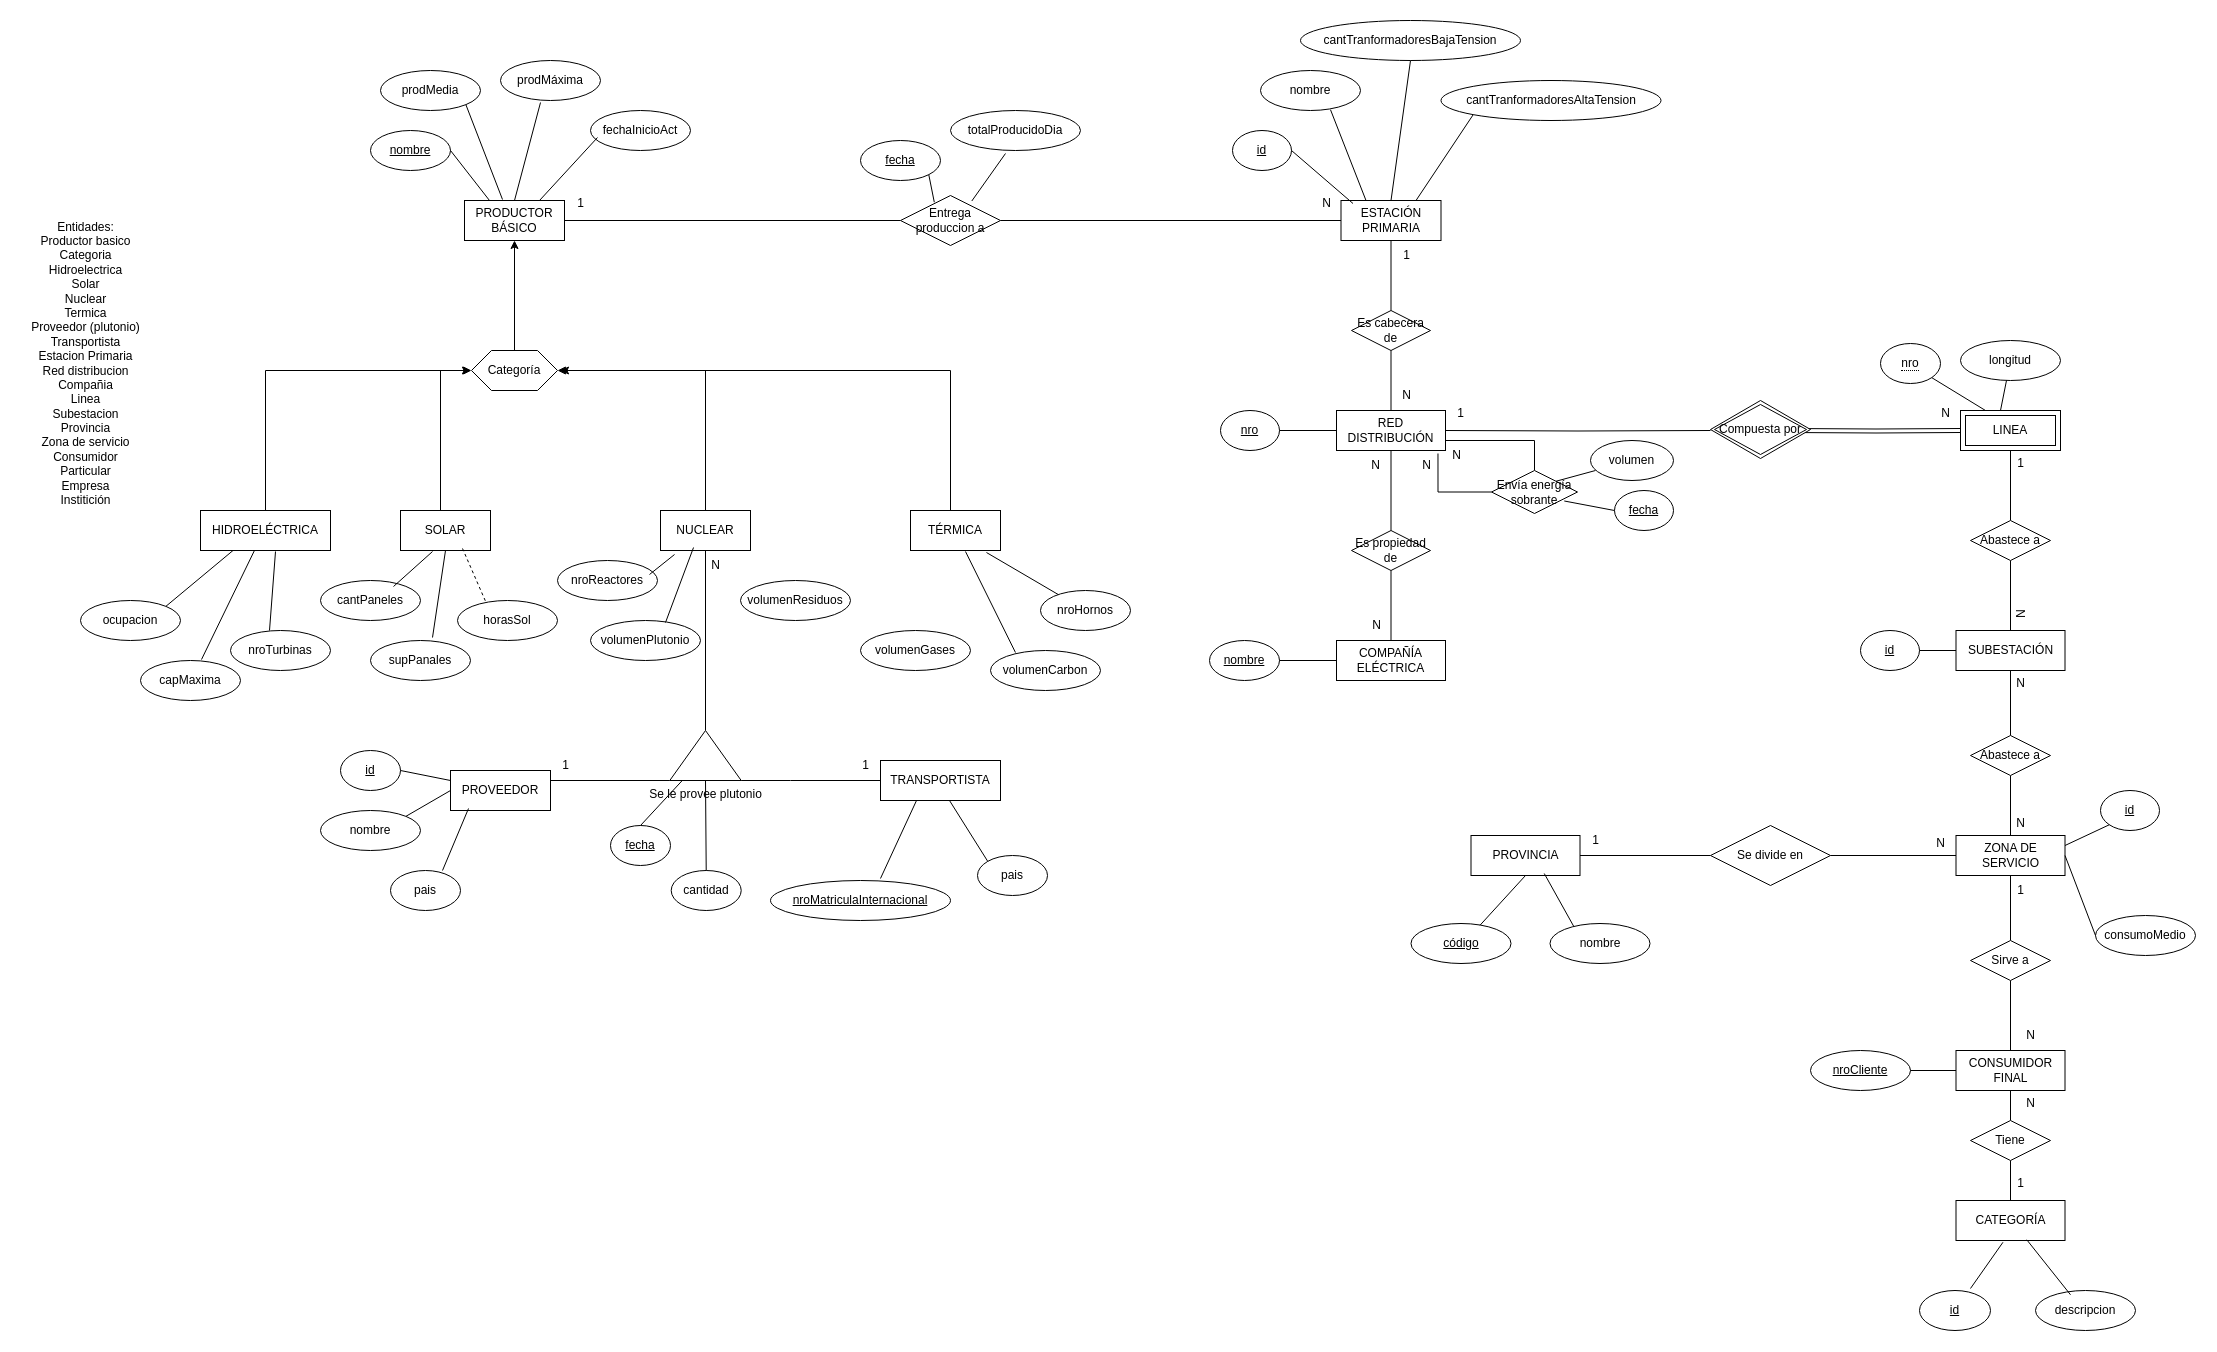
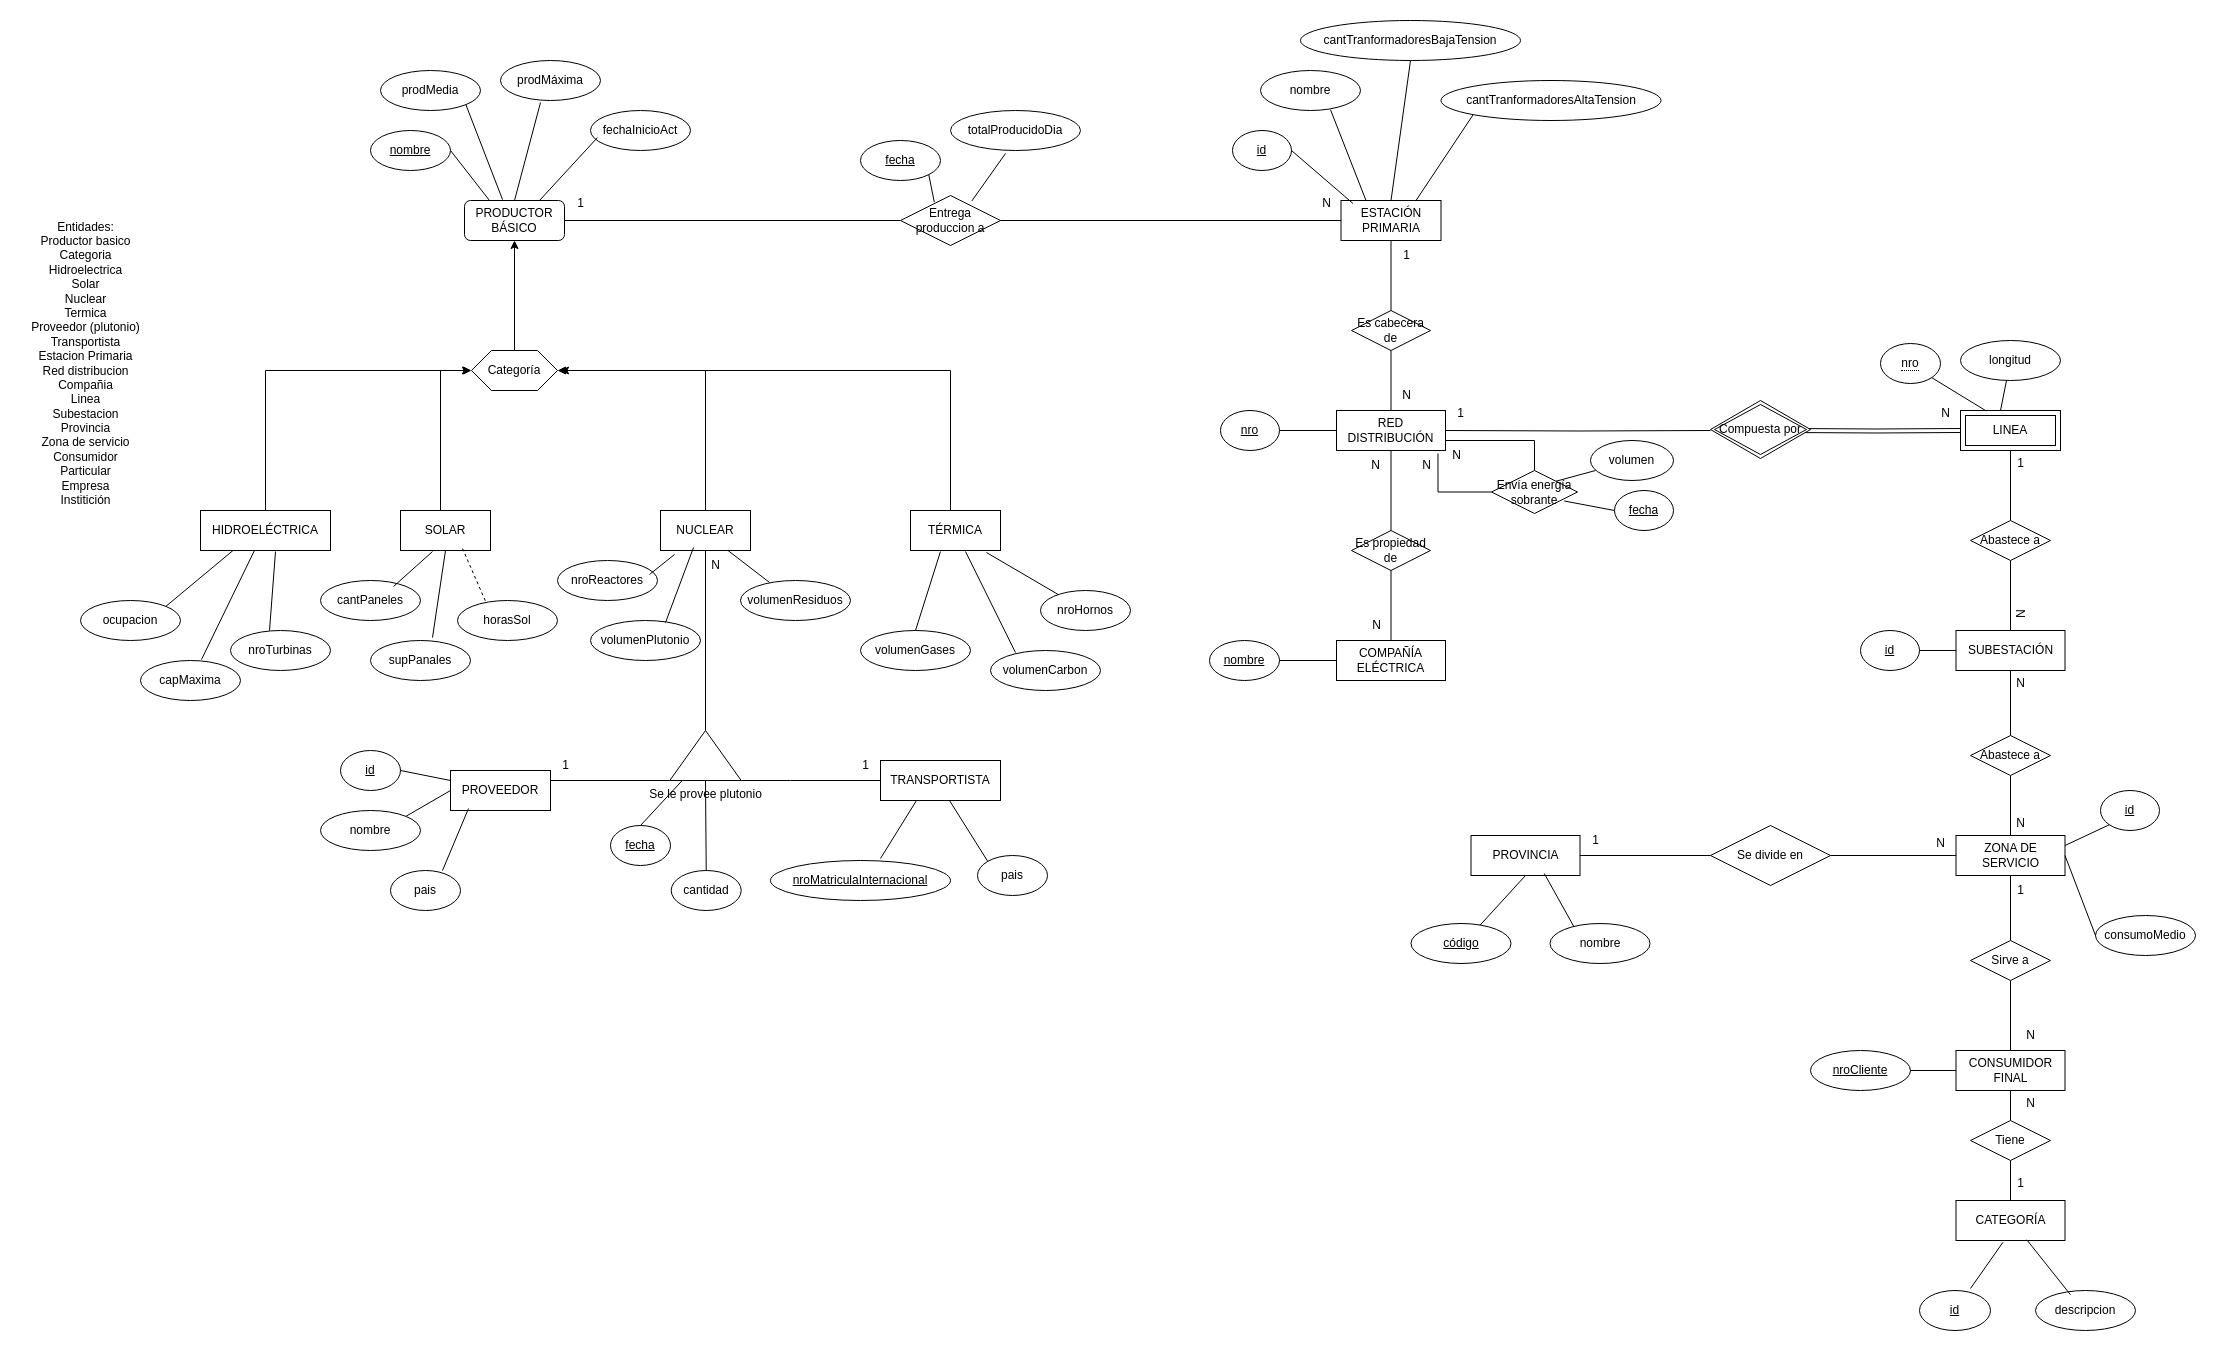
- <mxCell id="4" value="PRODUCTOR BÁSICO" style="whiteSpace=wrap;html=1;align=center;" vertex="1" parent="1"><mxGeometry x="464" y="200" width="100" height="40" as="geometry" /></mxCell>
+ <mxCell id="4" value="PRODUCTOR BÁSICO" style="whiteSpace=wrap;html=1;align=center;rounded=1;" vertex="1" parent="1"><mxGeometry x="464" y="200" width="100" height="40" as="geometry" /></mxCell>
+ <mxCell id="40" value="" style="endArrow=none;html=1;rounded=0;entryX=0.264;entryY=0.05;entryDx=0;entryDy=0;exitX=0.75;exitY=1;exitDx=0;exitDy=0;entryPerimeter=0;" edge="1" parent="1" source="20" target="37"><mxGeometry width="50" height="50" relative="1" as="geometry"><mxPoint x="703" y="557" as="sourcePoint" /><mxPoint x="675" y="632" as="targetPoint" /></mxGeometry></mxCell>
+ <mxCell id="44" value="" style="endArrow=none;html=1;rounded=0;entryX=0.5;entryY=0;entryDx=0;entryDy=0;exitX=0.333;exitY=1.025;exitDx=0;exitDy=0;exitPerimeter=0;" edge="1" parent="1" source="22" target="43"><mxGeometry width="50" height="50" relative="1" as="geometry"><mxPoint x="684" y="564" as="sourcePoint" /><mxPoint x="659" y="584" as="targetPoint" /></mxGeometry></mxCell>
- <mxCell id="59" value="nroMatriculaInternacional" style="ellipse;whiteSpace=wrap;html=1;align=center;fontStyle=4;" vertex="1" parent="1"><mxGeometry x="770" y="880" width="180" height="40" as="geometry" /></mxCell>
+ <mxCell id="59" value="nroMatriculaInternacional" style="ellipse;whiteSpace=wrap;html=1;align=center;fontStyle=4;" vertex="1" parent="1"><mxGeometry x="770" y="860" width="180" height="40" as="geometry" /></mxCell>
